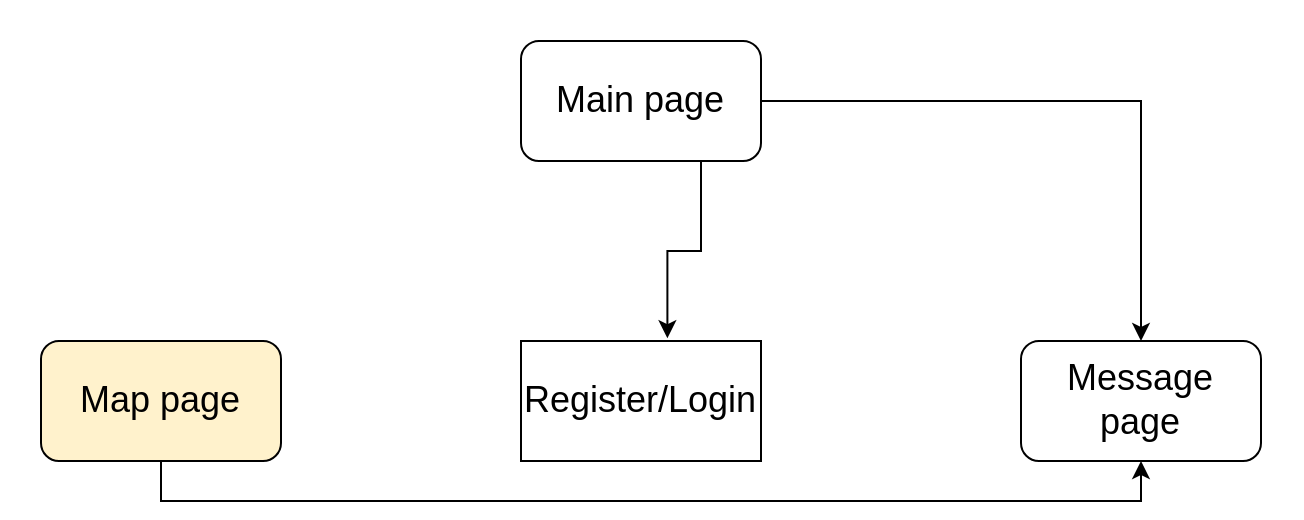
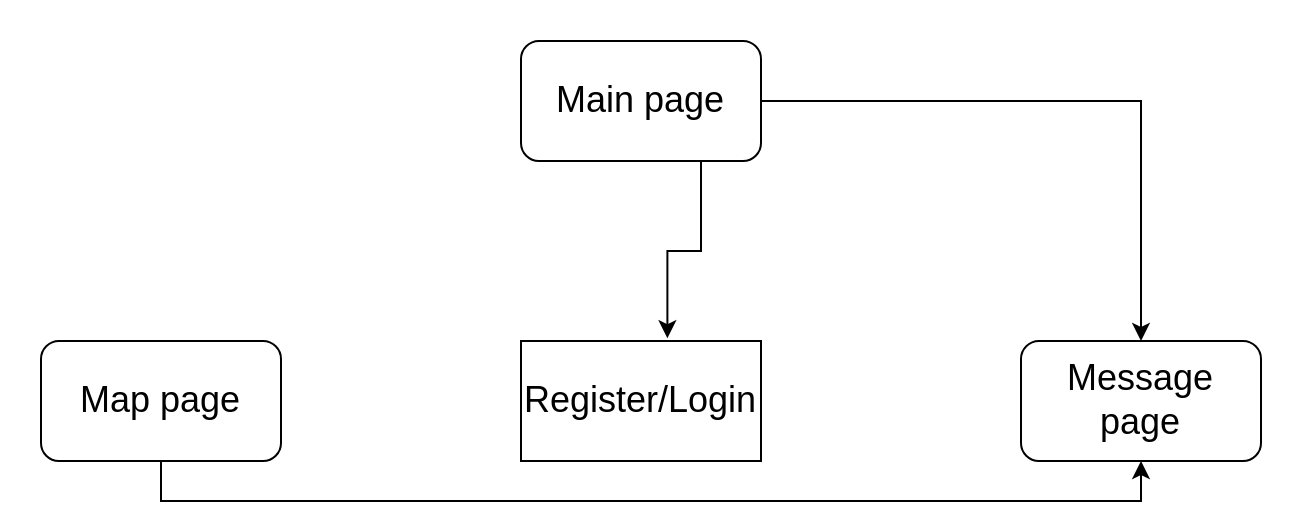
- <mxCell id="6" value="Map page" style="rounded=1;whiteSpace=wrap;html=1;fontSize=18;fillColor=#fff2cc;" vertex="1" parent="1"><mxGeometry x="20" y="170" width="120" height="60" as="geometry" /></mxCell>
+ <mxCell id="6" value="Map page" style="rounded=1;whiteSpace=wrap;html=1;fontSize=18;" vertex="1" parent="1"><mxGeometry x="20" y="170" width="120" height="60" as="geometry" /></mxCell>
